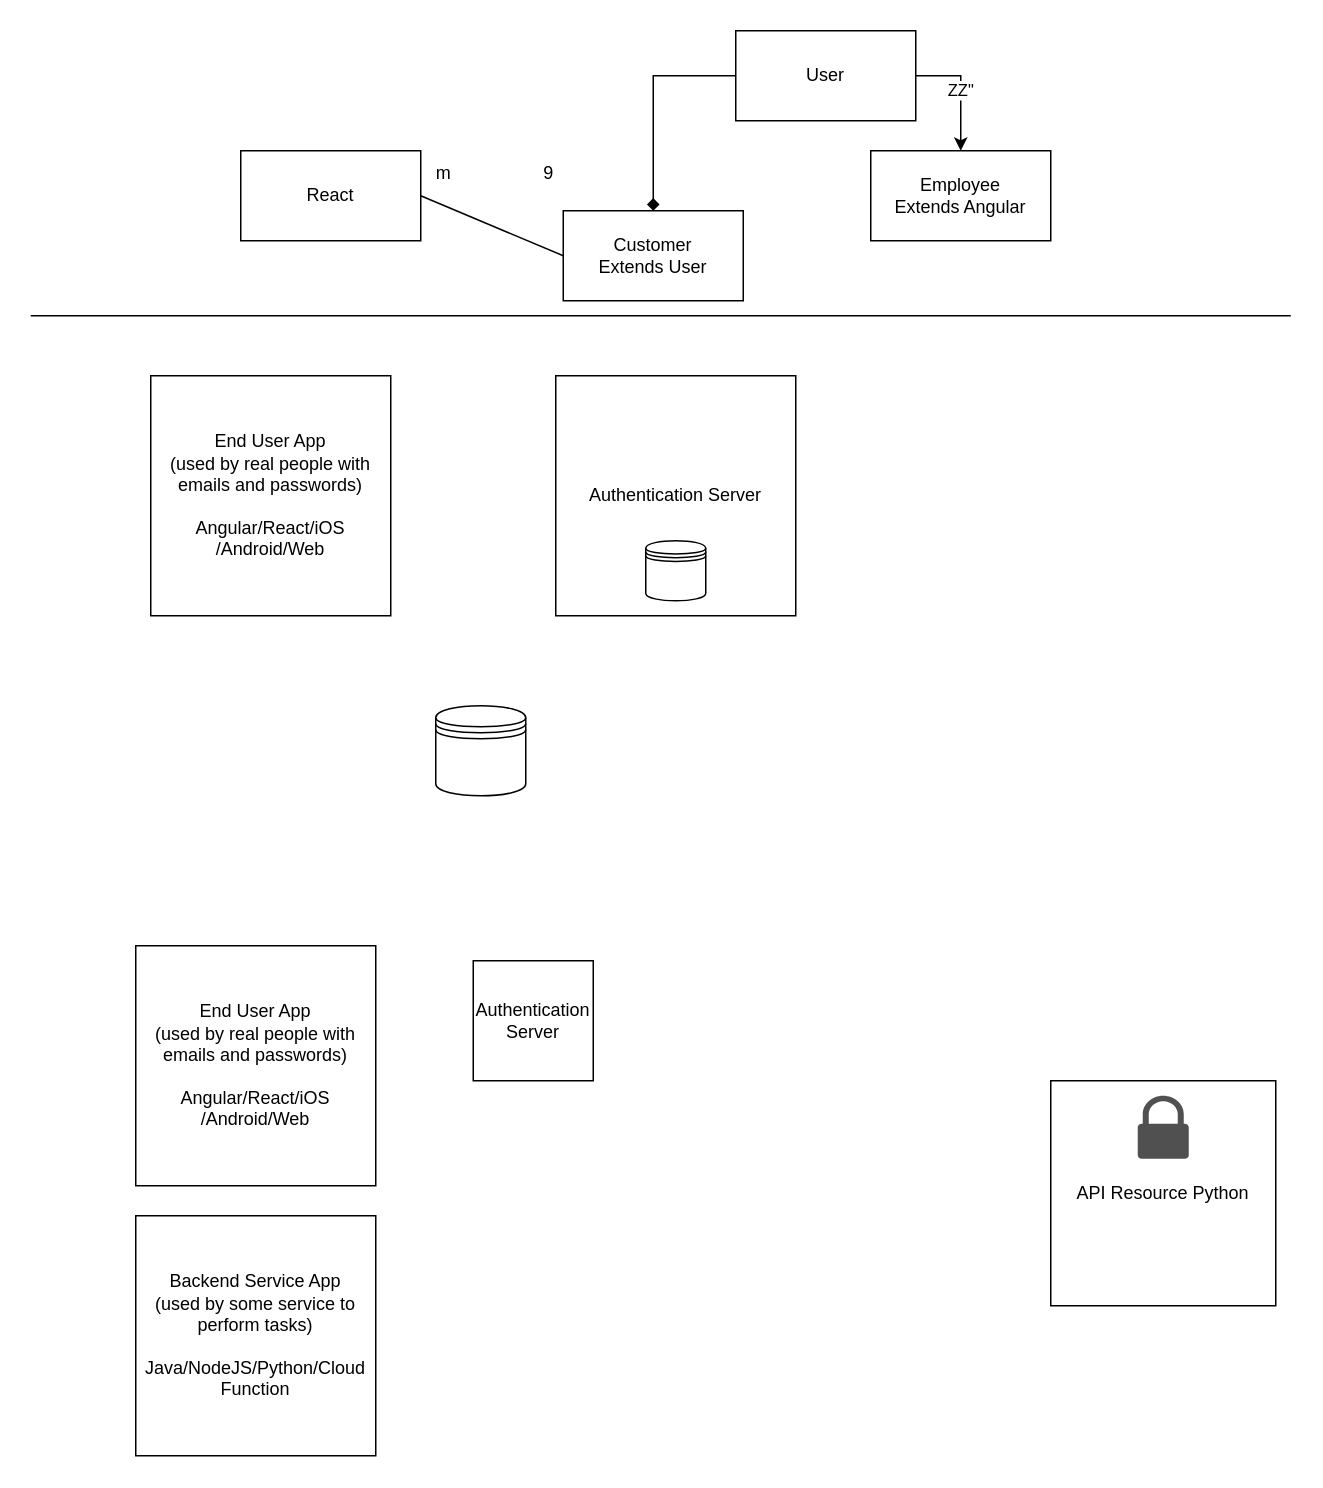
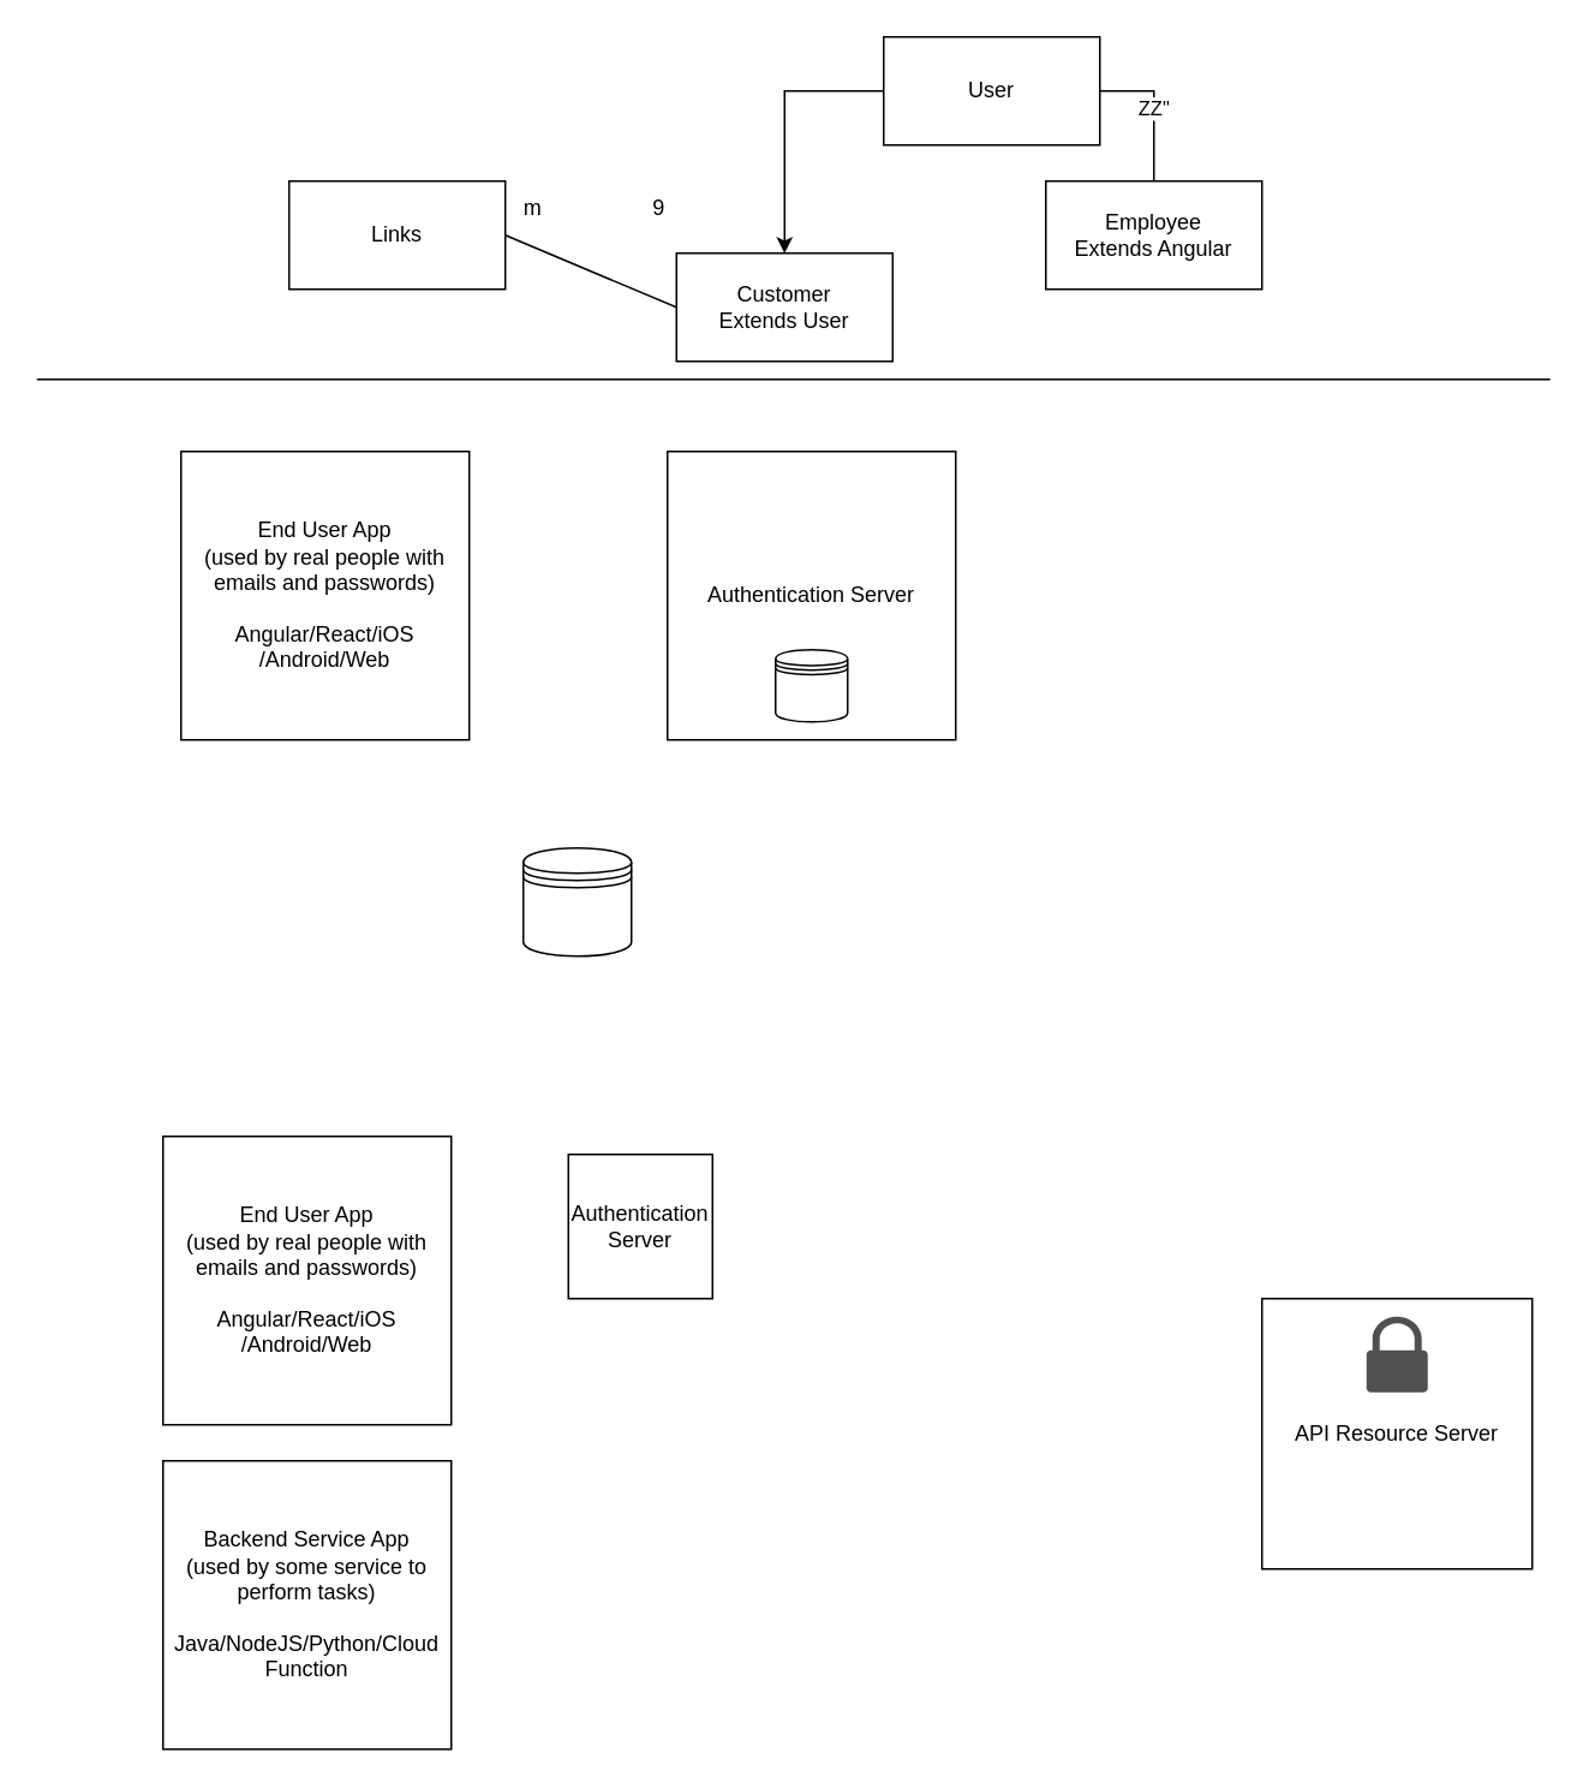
- <mxCell id="3" value="ZZ&quot;" style="edgeStyle=orthogonalEdgeStyle;rounded=0;orthogonalLoop=1;jettySize=auto;html=1;entryX=0.5;entryY=0;entryDx=0;entryDy=0;exitX=1;exitY=0.5;exitDx=0;exitDy=0;" parent="1" source="4" target="6" edge="1"><mxGeometry relative="1" as="geometry" /></mxCell>
+ <mxCell id="3" value="ZZ&quot;" style="edgeStyle=orthogonalEdgeStyle;rounded=0;orthogonalLoop=1;jettySize=auto;html=1;entryX=0.5;entryY=0;entryDx=0;entryDy=0;exitX=1;exitY=0.5;exitDx=0;exitDy=0;endArrow=none;" parent="1" source="4" target="6" edge="1"><mxGeometry relative="1" as="geometry" /></mxCell>
- <mxCell id="7" value="React" style="rounded=0;whiteSpace=wrap;html=1;" parent="1" vertex="1"><mxGeometry x="160" y="100" width="120" height="60" as="geometry" /></mxCell>
+ <mxCell id="7" value="Links" style="rounded=0;whiteSpace=wrap;html=1;" parent="1" vertex="1"><mxGeometry x="160" y="100" width="120" height="60" as="geometry" /></mxCell>
- <mxCell id="2" style="edgeStyle=orthogonalEdgeStyle;rounded=0;orthogonalLoop=1;jettySize=auto;html=1;entryX=0.5;entryY=0;entryDx=0;entryDy=0;exitX=0;exitY=0.5;exitDx=0;exitDy=0;endArrow=diamond;" parent="1" source="4" target="5" edge="1"><mxGeometry relative="1" as="geometry" /></mxCell>
+ <mxCell id="2" style="edgeStyle=orthogonalEdgeStyle;rounded=0;orthogonalLoop=1;jettySize=auto;html=1;entryX=0.5;entryY=0;entryDx=0;entryDy=0;exitX=0;exitY=0.5;exitDx=0;exitDy=0;" parent="1" source="4" target="5" edge="1"><mxGeometry relative="1" as="geometry" /></mxCell>
- <mxCell id="18" value="API Resource Python" style="whiteSpace=wrap;html=1;aspect=fixed;" vertex="1" parent="17"><mxGeometry width="150" height="150" as="geometry" /></mxCell>
+ <mxCell id="18" value="API Resource Server" style="whiteSpace=wrap;html=1;aspect=fixed;" vertex="1" parent="17"><mxGeometry width="150" height="150" as="geometry" /></mxCell>
